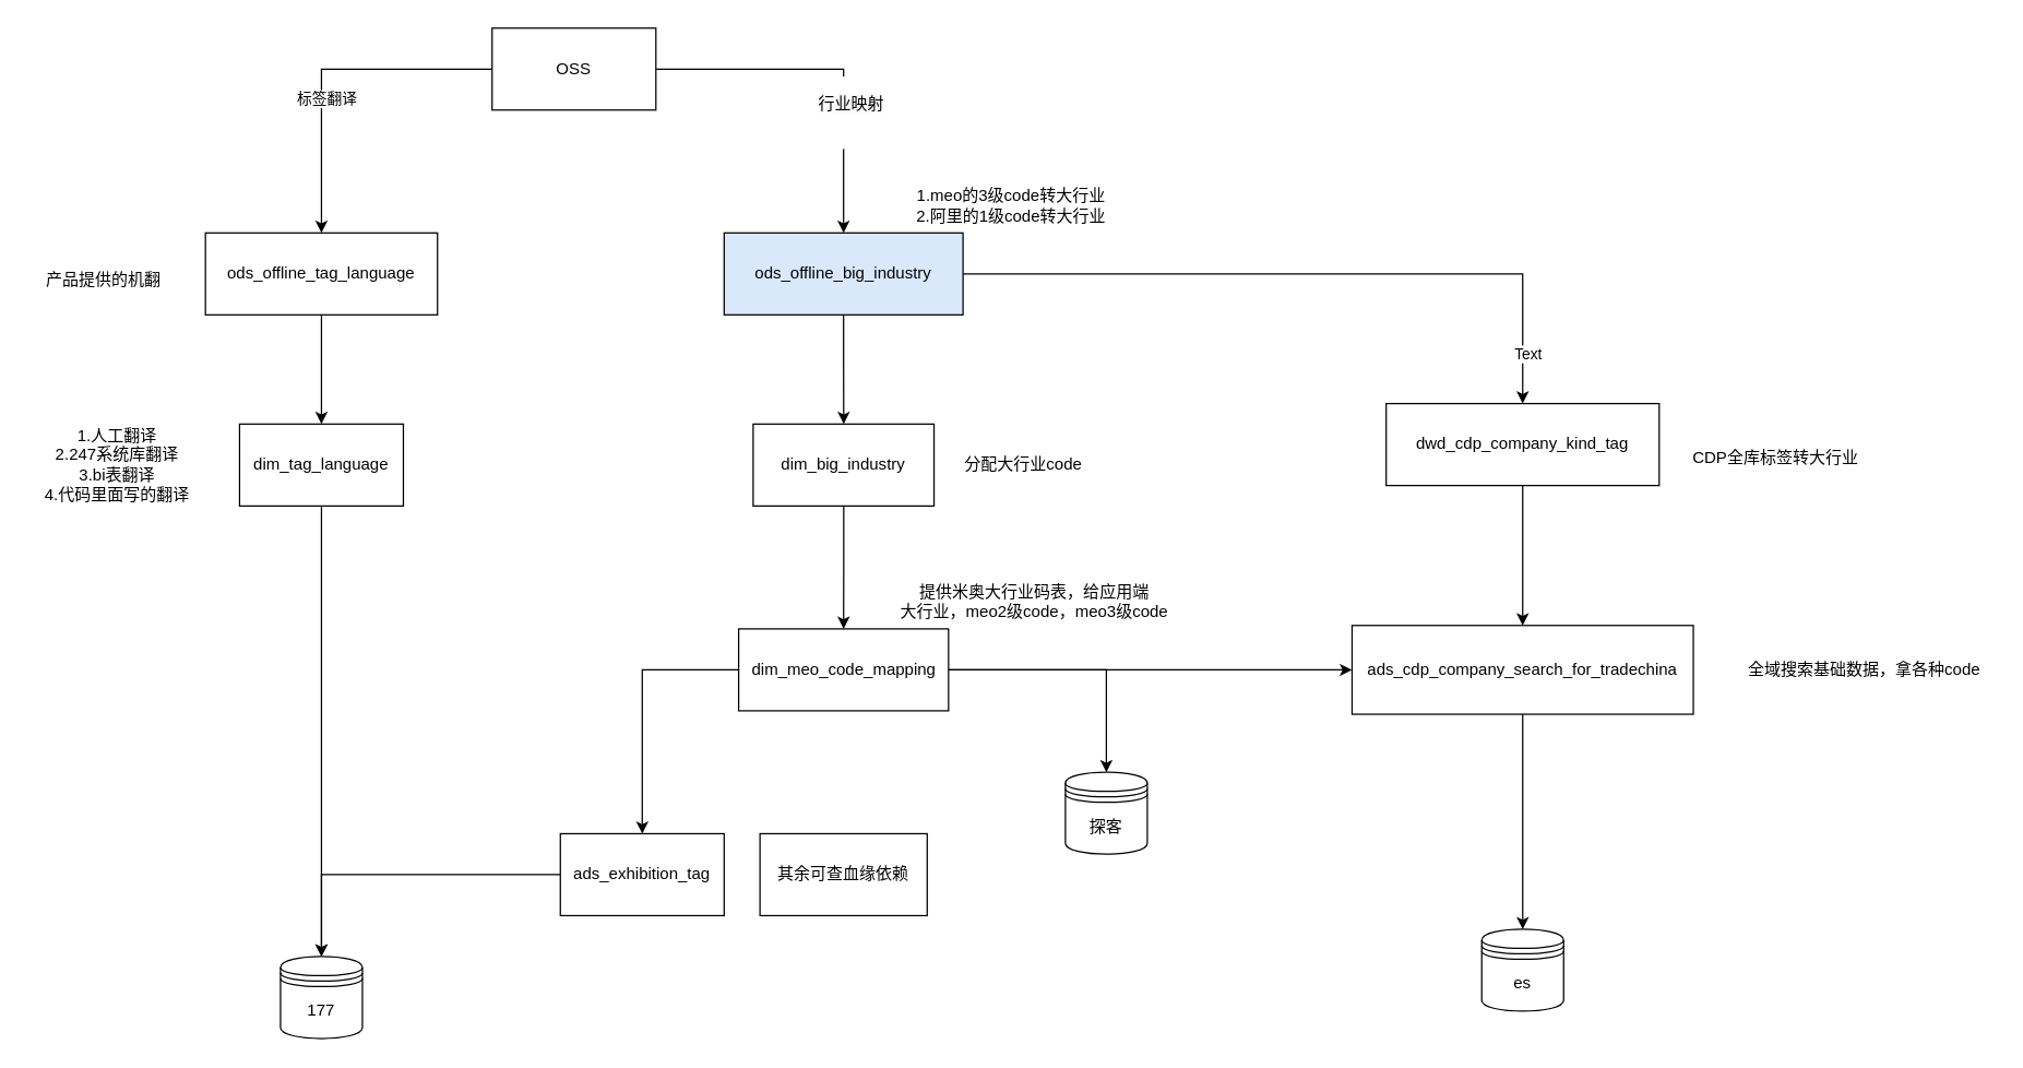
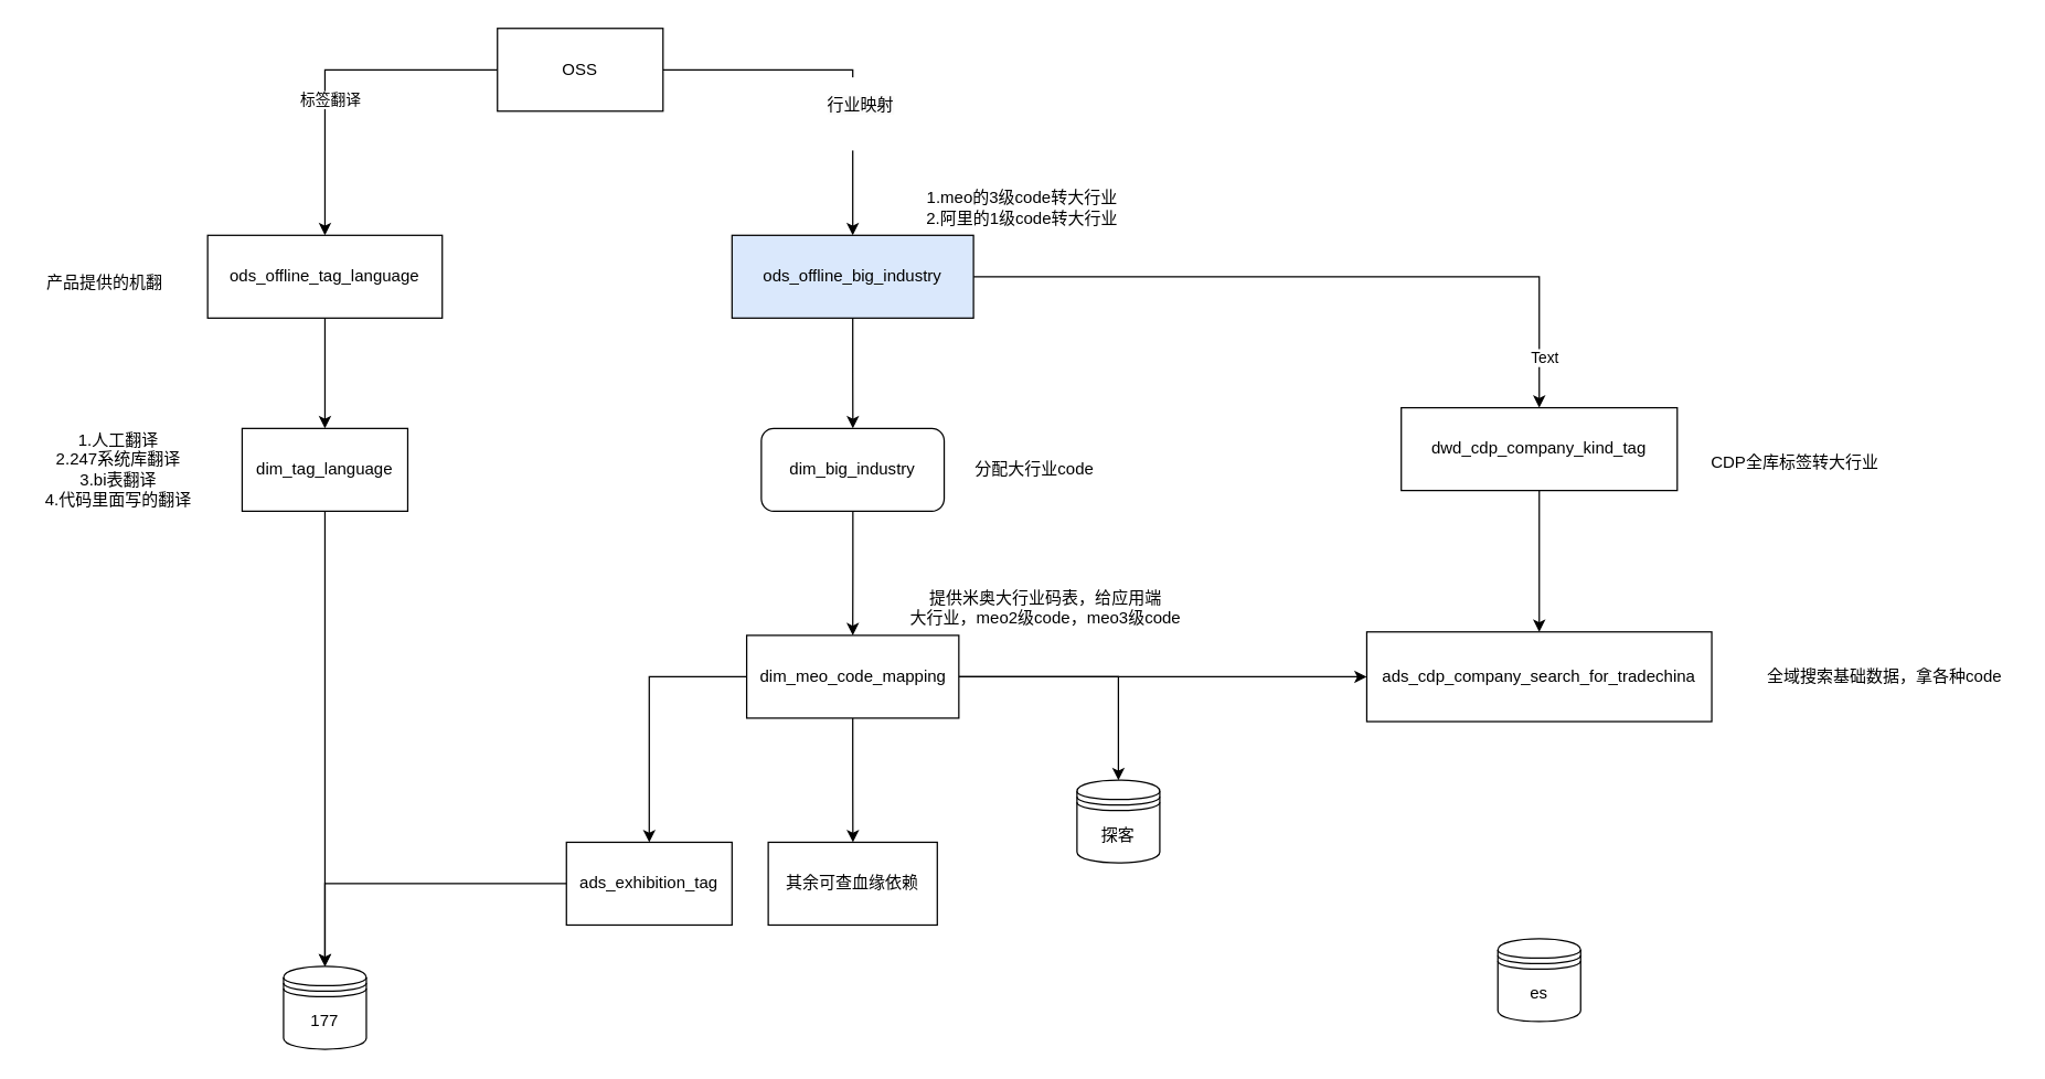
- <mxCell id="14" value="dim_big_industry" style="whiteSpace=wrap;html=1;rounded=0;" vertex="1" parent="1"><mxGeometry x="551.25" y="310" width="132.5" height="60" as="geometry" /></mxCell>
+ <mxCell id="14" value="dim_big_industry" style="whiteSpace=wrap;html=1;rounded=1;" vertex="1" parent="1"><mxGeometry x="551.25" y="310" width="132.5" height="60" as="geometry" /></mxCell>
+ <mxCell id="20" value="" style="edgeStyle=orthogonalEdgeStyle;rounded=0;orthogonalLoop=1;jettySize=auto;html=1;" edge="1" parent="1" source="21" target="37"><mxGeometry relative="1" as="geometry" /></mxCell>
- <mxCell id="34" style="edgeStyle=orthogonalEdgeStyle;rounded=0;orthogonalLoop=1;jettySize=auto;html=1;" edge="1" parent="1" source="35" target="38"><mxGeometry relative="1" as="geometry" /></mxCell>
